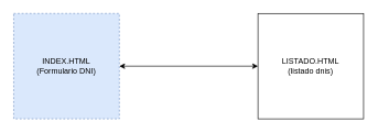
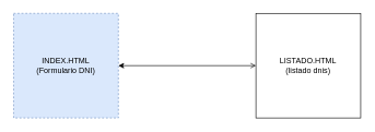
- <mxCell id="2" style="edgeStyle=orthogonalEdgeStyle;rounded=0;orthogonalLoop=1;jettySize=auto;html=1;entryX=0;entryY=0.5;entryDx=0;entryDy=0;startArrow=classic;startFill=1;" edge="1" parent="1" source="3" target="4"><mxGeometry relative="1" as="geometry" /></mxCell>
+ <mxCell id="2" style="edgeStyle=orthogonalEdgeStyle;rounded=0;orthogonalLoop=1;jettySize=auto;html=1;entryX=0;entryY=0.5;entryDx=0;entryDy=0;startArrow=classic;startFill=1;endArrow=open;" edge="1" parent="1" source="3" target="4"><mxGeometry relative="1" as="geometry" /></mxCell>
